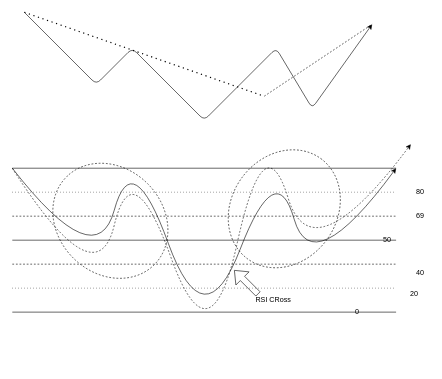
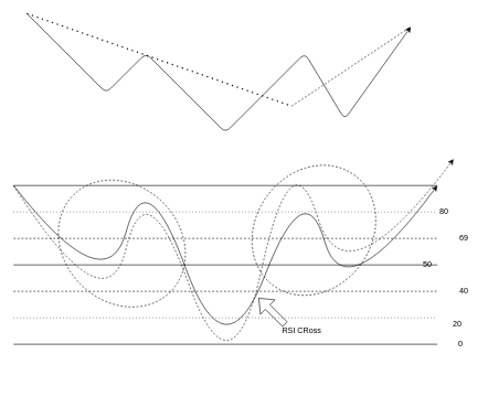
- <mxCell id="16" value="80" style="text;html=1;align=center;verticalAlign=middle;resizable=0;points=[];autosize=1;" parent="1" vertex="1"><mxGeometry x="685" y="310" width="30" height="20" as="geometry" /></mxCell>
+ <mxCell id="16" value="80" style="text;html=1;align=center;verticalAlign=middle;resizable=0;points=[];autosize=1;" parent="1" vertex="1"><mxGeometry x="655" y="310" width="30" height="20" as="geometry" /></mxCell>
- <mxCell id="19" value="40" style="text;html=1;align=center;verticalAlign=middle;resizable=0;points=[];autosize=1;" parent="1" vertex="1"><mxGeometry x="685" y="445" width="30" height="20" as="geometry" /></mxCell>
+ <mxCell id="19" value="40" style="text;html=1;align=center;verticalAlign=middle;resizable=0;points=[];autosize=1;" parent="1" vertex="1"><mxGeometry x="685" y="430" width="30" height="20" as="geometry" /></mxCell>
- <mxCell id="21" value="0" style="text;html=1;align=center;verticalAlign=middle;resizable=0;points=[];autosize=1;" parent="1" vertex="1"><mxGeometry x="585" y="510" width="20" height="20" as="geometry" /></mxCell>
+ <mxCell id="21" value="0" style="text;html=1;align=center;verticalAlign=middle;resizable=0;points=[];autosize=1;" parent="1" vertex="1"><mxGeometry x="685" y="510" width="20" height="20" as="geometry" /></mxCell>
